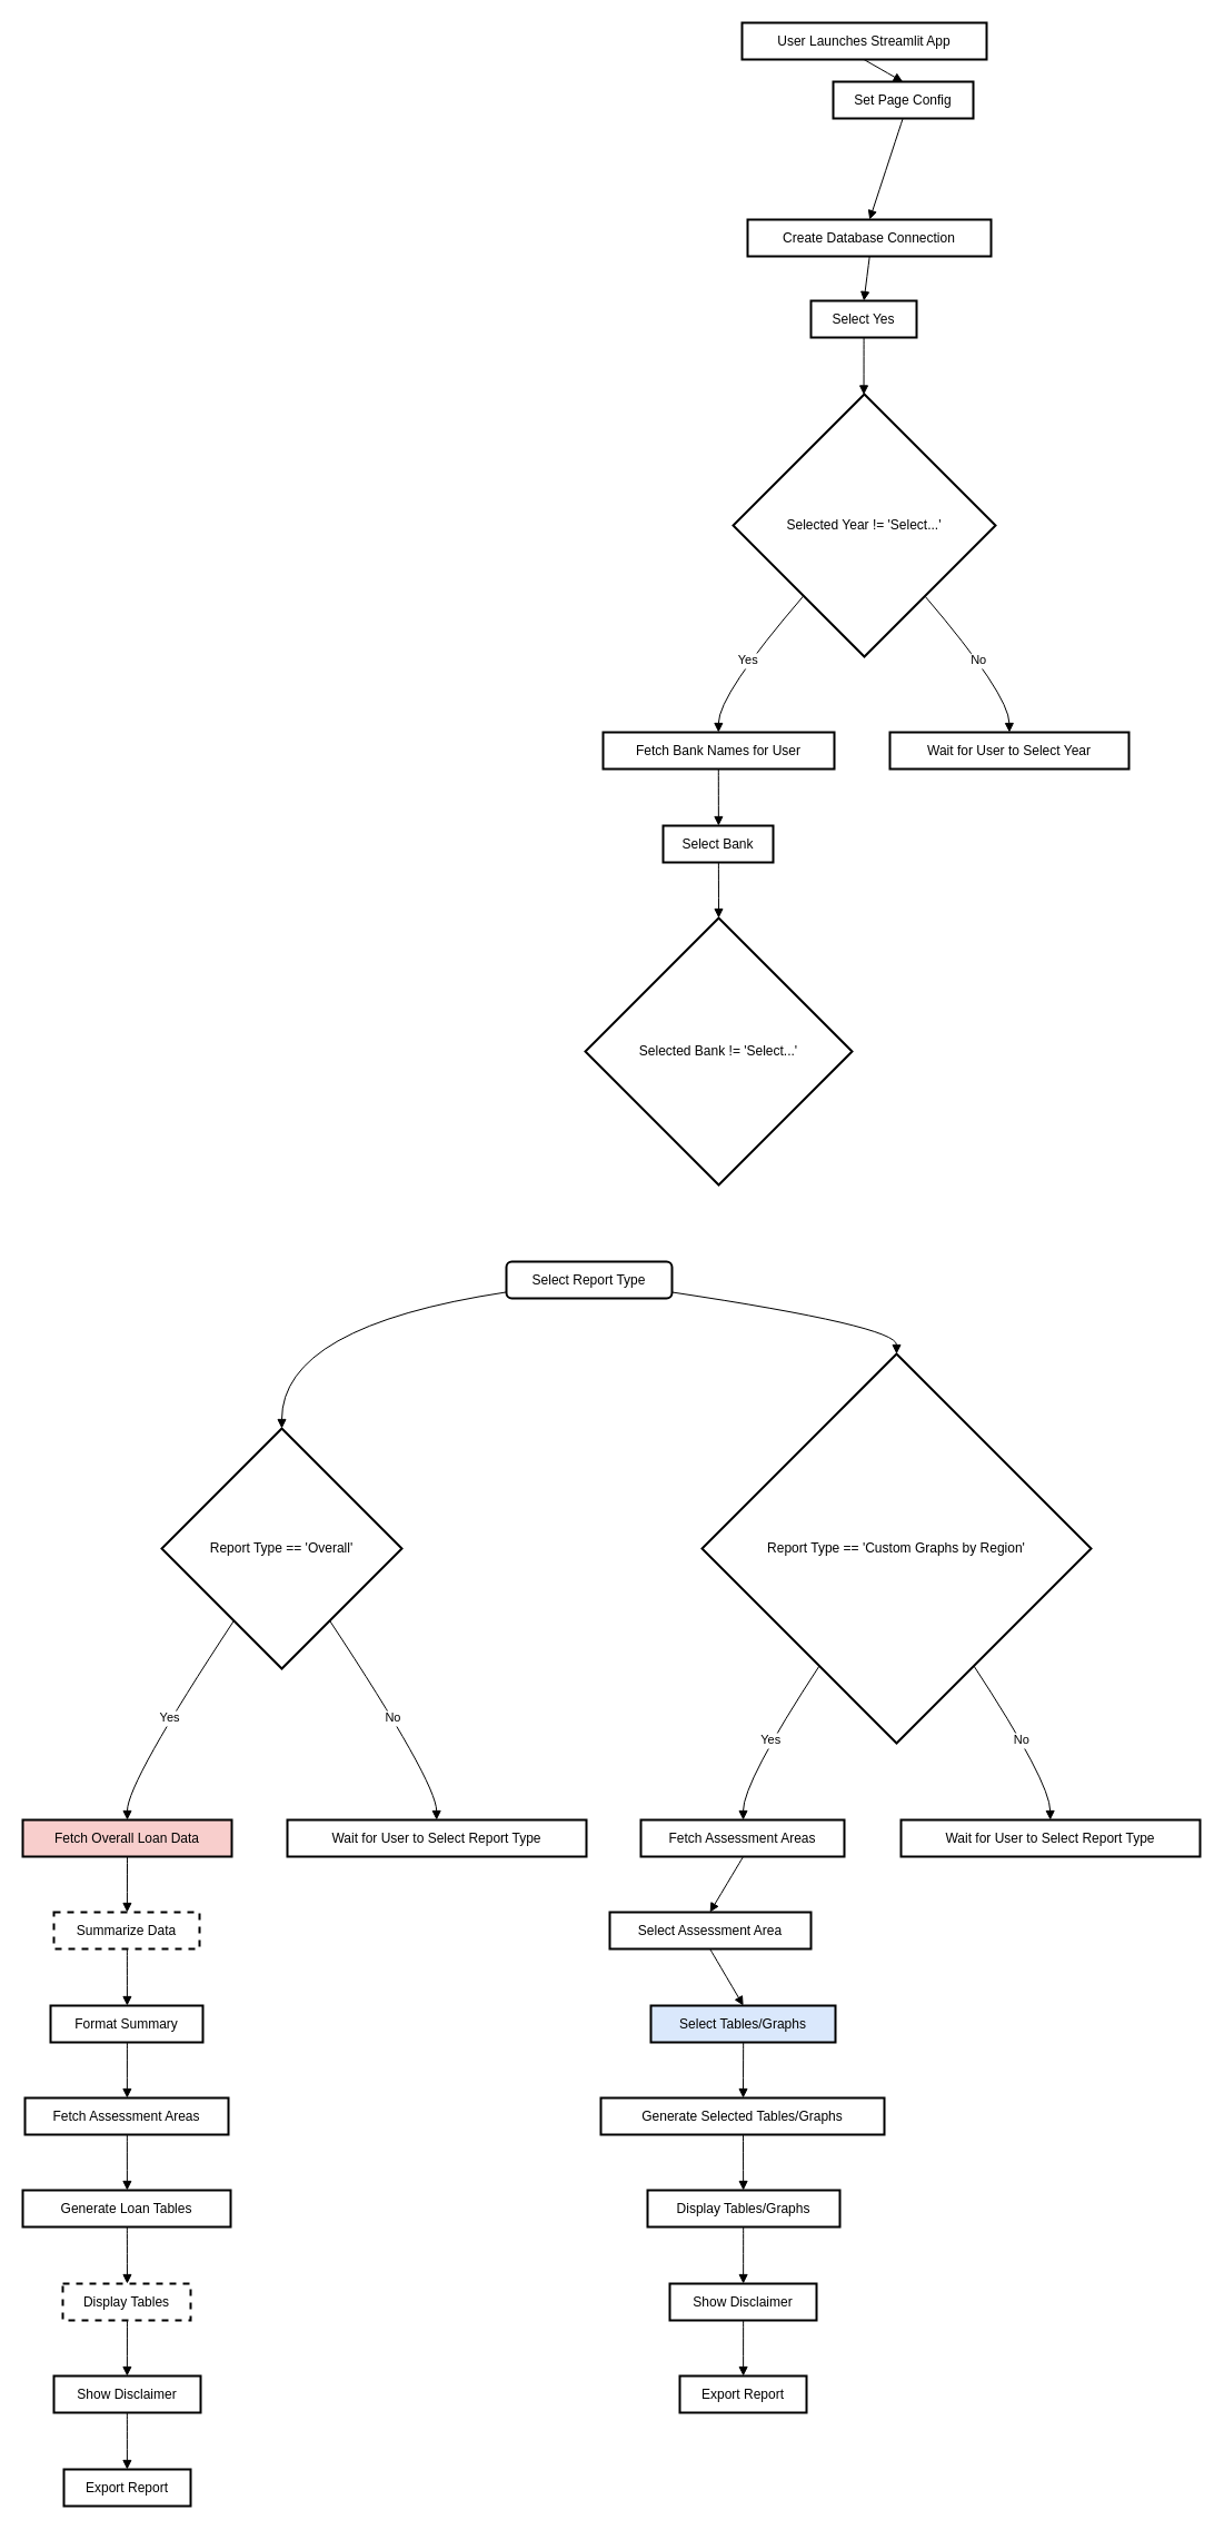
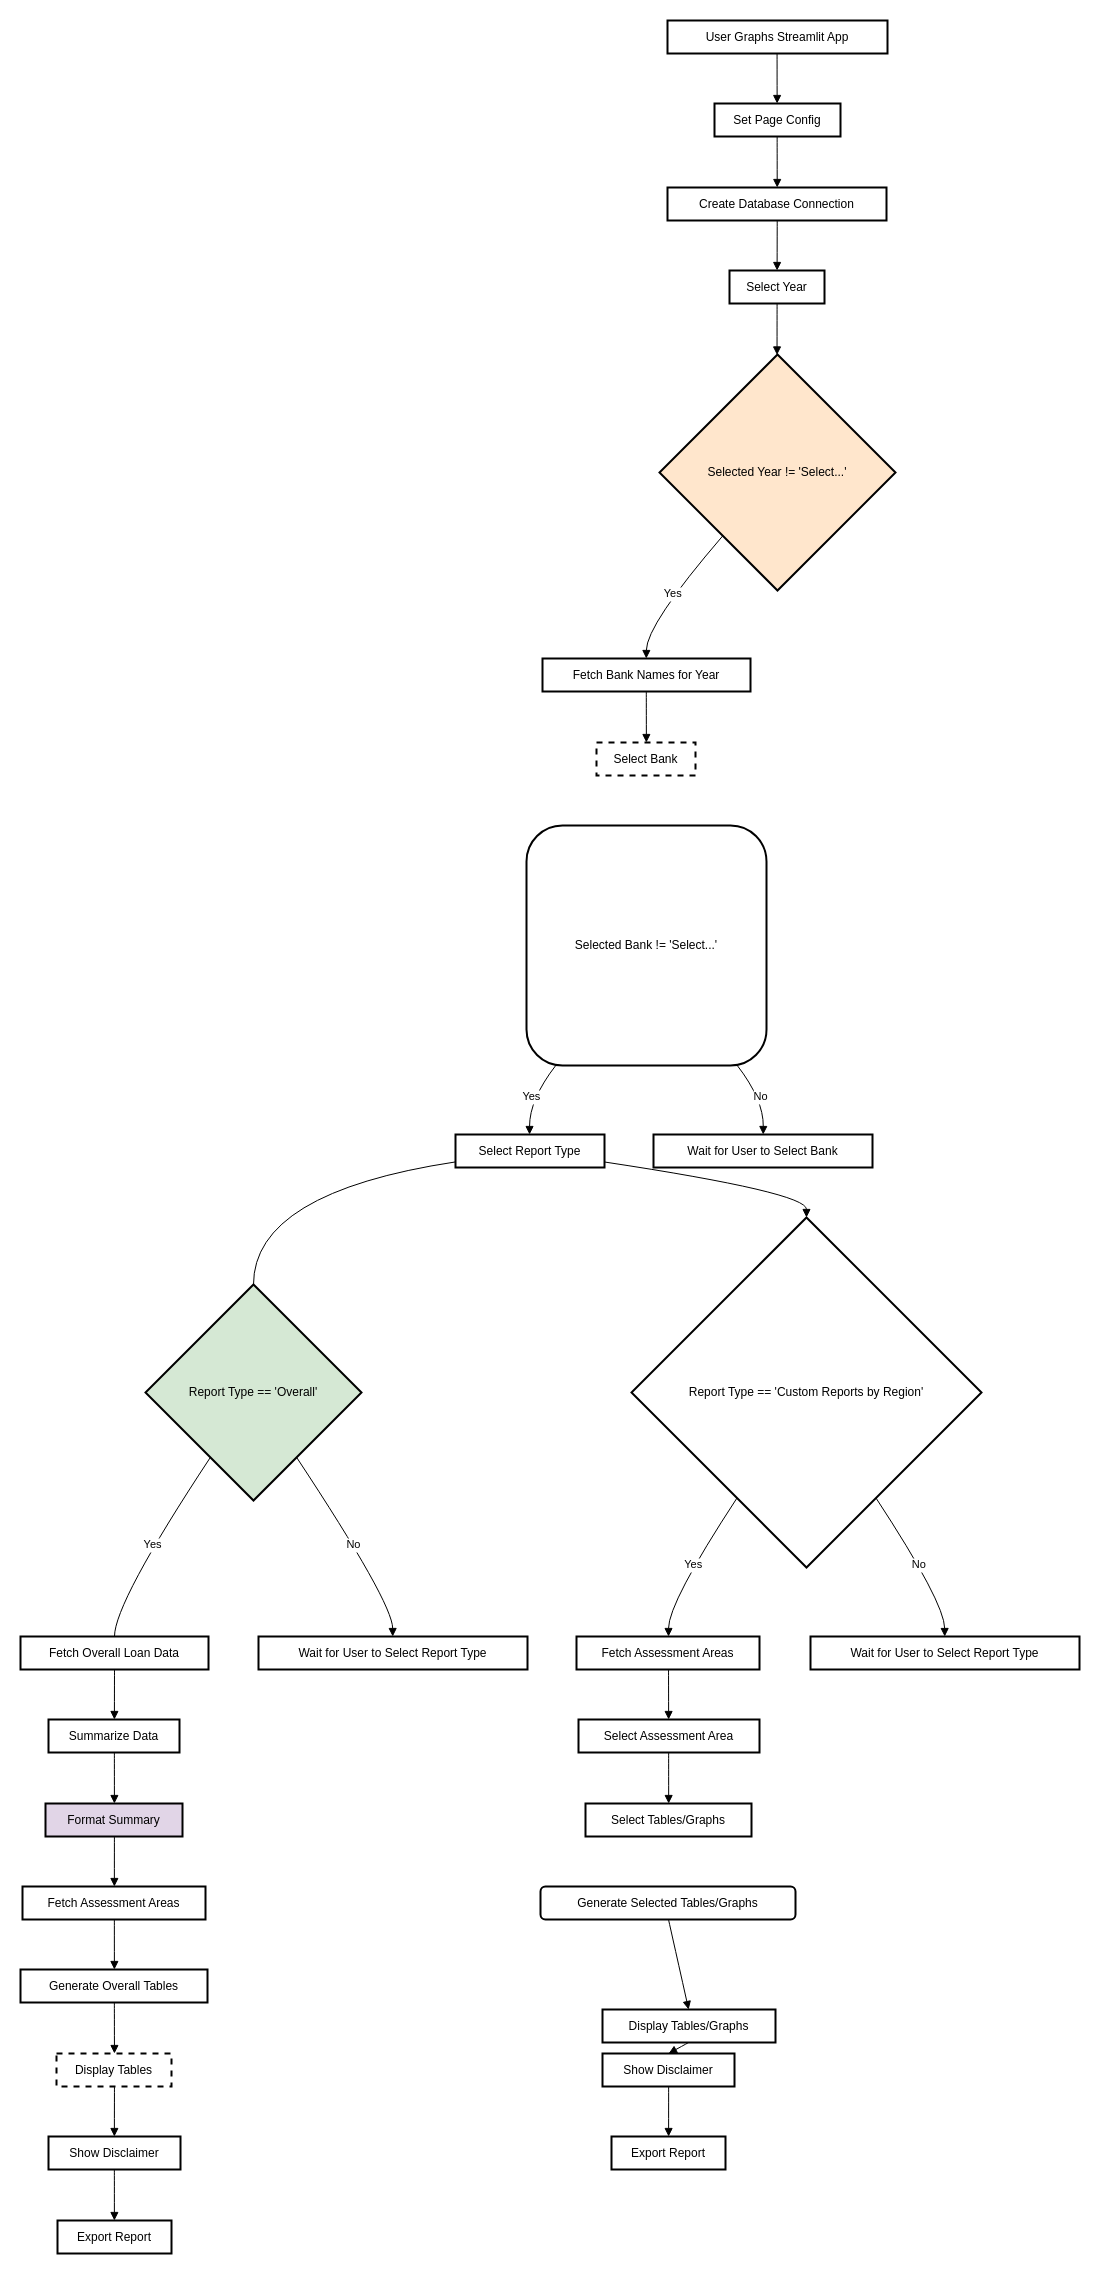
- <mxCell id="2" value="User Launches Streamlit App" style="whiteSpace=wrap;strokeWidth=2;" vertex="1" parent="1"><mxGeometry x="667" y="20" width="220" height="33" as="geometry" /></mxCell>
+ <mxCell id="2" value="User Graphs Streamlit App" style="whiteSpace=wrap;strokeWidth=2;" vertex="1" parent="1"><mxGeometry x="667" y="20" width="220" height="33" as="geometry" /></mxCell>
- <mxCell id="3" value="Set Page Config" style="whiteSpace=wrap;strokeWidth=2;" vertex="1" parent="1"><mxGeometry x="749" y="73" width="126" height="33" as="geometry" /></mxCell>
+ <mxCell id="3" value="Set Page Config" style="whiteSpace=wrap;strokeWidth=2;" vertex="1" parent="1"><mxGeometry x="714" y="103" width="126" height="33" as="geometry" /></mxCell>
- <mxCell id="4" value="Create Database Connection" style="whiteSpace=wrap;strokeWidth=2;" vertex="1" parent="1"><mxGeometry x="672" y="197" width="219" height="33" as="geometry" /></mxCell>
+ <mxCell id="4" value="Create Database Connection" style="whiteSpace=wrap;strokeWidth=2;" vertex="1" parent="1"><mxGeometry x="667" y="187" width="219" height="33" as="geometry" /></mxCell>
- <mxCell id="5" value="Select Yes" style="whiteSpace=wrap;strokeWidth=2;" vertex="1" parent="1"><mxGeometry x="729" y="270" width="95" height="33" as="geometry" /></mxCell>
+ <mxCell id="5" value="Select Year" style="whiteSpace=wrap;strokeWidth=2;" vertex="1" parent="1"><mxGeometry x="729" y="270" width="95" height="33" as="geometry" /></mxCell>
- <mxCell id="6" value="Selected Year != 'Select...'" style="rhombus;strokeWidth=2;whiteSpace=wrap;" vertex="1" parent="1"><mxGeometry x="659" y="354" width="236" height="236" as="geometry" /></mxCell>
+ <mxCell id="6" value="Selected Year != 'Select...'" style="rhombus;strokeWidth=2;whiteSpace=wrap;fillColor=#ffe6cc;" vertex="1" parent="1"><mxGeometry x="659" y="354" width="236" height="236" as="geometry" /></mxCell>
- <mxCell id="57" value="No" style="curved=1;startArrow=none;endArrow=block;exitX=0.928;exitY=0.999;entryX=0.5;entryY=0.008;rounded=0;" edge="1" parent="1" source="6" target="28"><mxGeometry relative="1" as="geometry"><Array as="points"><mxPoint x="907" y="624" /></Array></mxGeometry></mxCell>
- <mxCell id="28" value="Wait for User to Select Year" style="whiteSpace=wrap;strokeWidth=2;" vertex="1" parent="1"><mxGeometry x="800" y="658" width="215" height="33" as="geometry" /></mxCell>
- <mxCell id="7" value="Fetch Bank Names for User" style="whiteSpace=wrap;strokeWidth=2;" vertex="1" parent="1"><mxGeometry x="542" y="658" width="208" height="33" as="geometry" /></mxCell>
+ <mxCell id="7" value="Fetch Bank Names for Year" style="whiteSpace=wrap;strokeWidth=2;" vertex="1" parent="1"><mxGeometry x="542" y="658" width="208" height="33" as="geometry" /></mxCell>
- <mxCell id="8" value="Select Bank" style="whiteSpace=wrap;strokeWidth=2;" vertex="1" parent="1"><mxGeometry x="596" y="742" width="99" height="33" as="geometry" /></mxCell>
+ <mxCell id="8" value="Select Bank" style="whiteSpace=wrap;strokeWidth=2;dashed=1;" vertex="1" parent="1"><mxGeometry x="596" y="742" width="99" height="33" as="geometry" /></mxCell>
- <mxCell id="38" value="" style="curved=1;startArrow=none;endArrow=block;exitX=0.504;exitY=1.002;entryX=0.5;entryY=0.0;rounded=0;" edge="1" parent="1" source="8" target="9"><mxGeometry relative="1" as="geometry"><Array as="points" /></mxGeometry></mxCell>
- <mxCell id="9" value="Selected Bank != 'Select...'" style="rhombus;strokeWidth=2;whiteSpace=wrap;" vertex="1" parent="1"><mxGeometry x="526" y="825" width="240" height="240" as="geometry" /></mxCell>
+ <mxCell id="9" value="Selected Bank != 'Select...'" style="strokeWidth=2;whiteSpace=wrap;rounded=1;" vertex="1" parent="1"><mxGeometry x="526" y="825" width="240" height="240" as="geometry" /></mxCell>
+ <mxCell id="39" value="Yes" style="curved=1;startArrow=none;endArrow=block;exitX=0.121;exitY=1.001;entryX=0.497;entryY=-0.014;rounded=0;" edge="1" parent="1" source="9" target="10"><mxGeometry relative="1" as="geometry"><Array as="points"><mxPoint x="529" y="1099" /></Array></mxGeometry></mxCell>
+ <mxCell id="58" value="No" style="curved=1;startArrow=none;endArrow=block;exitX=0.879;exitY=1.001;entryX=0.501;entryY=-0.014;rounded=0;" edge="1" parent="1" source="9" target="29"><mxGeometry relative="1" as="geometry"><Array as="points"><mxPoint x="763" y="1099" /></Array></mxGeometry></mxCell>
- <mxCell id="10" value="Select Report Type" style="whiteSpace=wrap;strokeWidth=2;rounded=1;" vertex="1" parent="1"><mxGeometry x="455" y="1134" width="149" height="33" as="geometry" /></mxCell>
+ <mxCell id="10" value="Select Report Type" style="whiteSpace=wrap;strokeWidth=2;" vertex="1" parent="1"><mxGeometry x="455" y="1134" width="149" height="33" as="geometry" /></mxCell>
+ <mxCell id="29" value="Wait for User to Select Bank" style="whiteSpace=wrap;strokeWidth=2;" vertex="1" parent="1"><mxGeometry x="653" y="1134" width="219" height="33" as="geometry" /></mxCell>
- <mxCell id="40" value="" style="curved=1;startArrow=none;endArrow=block;exitX=-0.003;exitY=0.833;entryX=0.5;entryY=-0.0;rounded=0;" edge="1" parent="1" source="10" target="11"><mxGeometry relative="1" as="geometry"><Array as="points"><mxPoint x="253" y="1192" /></Array></mxGeometry></mxCell>
+ <mxCell id="40" value="" style="curved=1;startArrow=none;endArrow=none;exitX=-0.003;exitY=0.833;entryX=0.5;entryY=-0.0;rounded=0;" edge="1" parent="1" source="10" target="11"><mxGeometry relative="1" as="geometry"><Array as="points"><mxPoint x="253" y="1192" /></Array></mxGeometry></mxCell>
- <mxCell id="11" value="Report Type == 'Overall'" style="rhombus;strokeWidth=2;whiteSpace=wrap;" vertex="1" parent="1"><mxGeometry x="145" y="1284" width="216" height="216" as="geometry" /></mxCell>
+ <mxCell id="11" value="Report Type == 'Overall'" style="rhombus;strokeWidth=2;whiteSpace=wrap;fillColor=#d5e8d4;" vertex="1" parent="1"><mxGeometry x="145" y="1284" width="216" height="216" as="geometry" /></mxCell>
- <mxCell id="20" value="Report Type == 'Custom Graphs by Region'" style="rhombus;strokeWidth=2;whiteSpace=wrap;" vertex="1" parent="1"><mxGeometry x="631" y="1217" width="350" height="350" as="geometry" /></mxCell>
+ <mxCell id="20" value="Report Type == 'Custom Reports by Region'" style="rhombus;strokeWidth=2;whiteSpace=wrap;" vertex="1" parent="1"><mxGeometry x="631" y="1217" width="350" height="350" as="geometry" /></mxCell>
- <mxCell id="41" value="Yes" style="curved=1;startArrow=none;endArrow=block;exitX=0.167;exitY=1.001;entryX=0.5;entryY=-0.008;rounded=0;" edge="1" parent="1" source="11" target="12"><mxGeometry relative="1" as="geometry"><Array as="points"><mxPoint x="114" y="1602" /></Array></mxGeometry></mxCell>
+ <mxCell id="41" value="Yes" style="curved=1;startArrow=none;endArrow=none;exitX=0.167;exitY=1.001;entryX=0.5;entryY=-0.008;rounded=0;" edge="1" parent="1" source="11" target="12"><mxGeometry relative="1" as="geometry"><Array as="points"><mxPoint x="114" y="1602" /></Array></mxGeometry></mxCell>
- <mxCell id="12" value="Fetch Overall Loan Data" style="whiteSpace=wrap;strokeWidth=2;fillColor=#f8cecc;" vertex="1" parent="1"><mxGeometry x="20" y="1636" width="188" height="33" as="geometry" /></mxCell>
+ <mxCell id="12" value="Fetch Overall Loan Data" style="whiteSpace=wrap;strokeWidth=2;" vertex="1" parent="1"><mxGeometry x="20" y="1636" width="188" height="33" as="geometry" /></mxCell>
- <mxCell id="13" value="Summarize Data" style="whiteSpace=wrap;strokeWidth=2;dashed=1;" vertex="1" parent="1"><mxGeometry x="48" y="1719" width="131" height="33" as="geometry" /></mxCell>
+ <mxCell id="13" value="Summarize Data" style="whiteSpace=wrap;strokeWidth=2;" vertex="1" parent="1"><mxGeometry x="48" y="1719" width="131" height="33" as="geometry" /></mxCell>
- <mxCell id="22" value="Select Assessment Area" style="whiteSpace=wrap;strokeWidth=2;" vertex="1" parent="1"><mxGeometry x="548" y="1719" width="181" height="33" as="geometry" /></mxCell>
+ <mxCell id="22" value="Select Assessment Area" style="whiteSpace=wrap;strokeWidth=2;" vertex="1" parent="1"><mxGeometry x="578" y="1719" width="181" height="33" as="geometry" /></mxCell>
- <mxCell id="14" value="Format Summary" style="whiteSpace=wrap;strokeWidth=2;" vertex="1" parent="1"><mxGeometry x="45" y="1803" width="137" height="33" as="geometry" /></mxCell>
+ <mxCell id="14" value="Format Summary" style="whiteSpace=wrap;strokeWidth=2;fillColor=#e1d5e7;" vertex="1" parent="1"><mxGeometry x="45" y="1803" width="137" height="33" as="geometry" /></mxCell>
- <mxCell id="23" value="Select Tables/Graphs" style="whiteSpace=wrap;strokeWidth=2;fillColor=#dae8fc;" vertex="1" parent="1"><mxGeometry x="585" y="1803" width="166" height="33" as="geometry" /></mxCell>
+ <mxCell id="23" value="Select Tables/Graphs" style="whiteSpace=wrap;strokeWidth=2;" vertex="1" parent="1"><mxGeometry x="585" y="1803" width="166" height="33" as="geometry" /></mxCell>
- <mxCell id="53" value="" style="curved=1;startArrow=none;endArrow=block;exitX=0.501;exitY=0.998;entryX=0.502;entryY=-0.002;rounded=0;" edge="1" parent="1" source="23" target="24"><mxGeometry relative="1" as="geometry"><Array as="points" /></mxGeometry></mxCell>
- <mxCell id="24" value="Generate Selected Tables/Graphs" style="whiteSpace=wrap;strokeWidth=2;" vertex="1" parent="1"><mxGeometry x="540" y="1886" width="255" height="33" as="geometry" /></mxCell>
+ <mxCell id="24" value="Generate Selected Tables/Graphs" style="whiteSpace=wrap;strokeWidth=2;rounded=1;" vertex="1" parent="1"><mxGeometry x="540" y="1886" width="255" height="33" as="geometry" /></mxCell>
- <mxCell id="25" value="Display Tables/Graphs" style="whiteSpace=wrap;strokeWidth=2;" vertex="1" parent="1"><mxGeometry x="582" y="1969" width="173" height="33" as="geometry" /></mxCell>
+ <mxCell id="25" value="Display Tables/Graphs" style="whiteSpace=wrap;strokeWidth=2;" vertex="1" parent="1"><mxGeometry x="602" y="2009" width="173" height="33" as="geometry" /></mxCell>
- <mxCell id="16" value="Generate Loan Tables" style="whiteSpace=wrap;strokeWidth=2;" vertex="1" parent="1"><mxGeometry x="20" y="1969" width="187" height="33" as="geometry" /></mxCell>
+ <mxCell id="16" value="Generate Overall Tables" style="whiteSpace=wrap;strokeWidth=2;" vertex="1" parent="1"><mxGeometry x="20" y="1969" width="187" height="33" as="geometry" /></mxCell>
